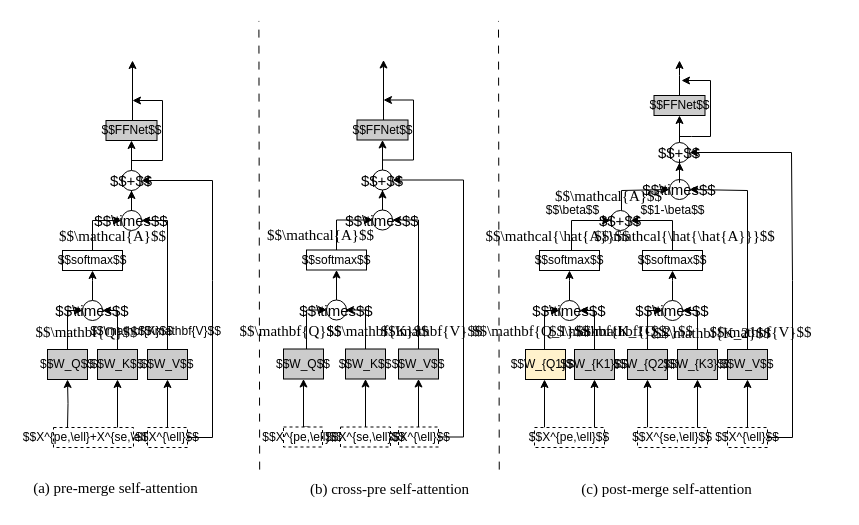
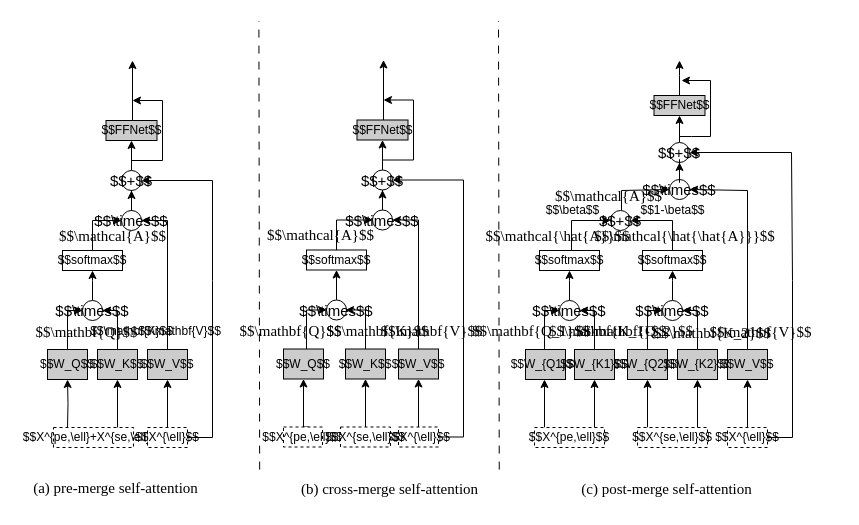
- <mxCell id="58" value="$$W_{Q1}$$" style="rounded=0;whiteSpace=wrap;html=1;fillColor=#fff2cc;movable=1;resizable=1;rotatable=1;deletable=1;editable=1;locked=0;connectable=1;" parent="32" vertex="1"><mxGeometry y="289" width="40" height="30" as="geometry" /></mxCell>
+ <mxCell id="58" value="$$W_{Q1}$$" style="rounded=0;whiteSpace=wrap;html=1;fillColor=#CCCCCC;movable=1;resizable=1;rotatable=1;deletable=1;editable=1;locked=0;connectable=1;" parent="32" vertex="1"><mxGeometry y="289" width="40" height="30" as="geometry" /></mxCell>
- <mxCell id="37" value="$$W_{K3}$$" style="rounded=0;whiteSpace=wrap;html=1;fillColor=#CCCCCC;movable=1;resizable=1;rotatable=1;deletable=1;editable=1;locked=0;connectable=1;" parent="32" vertex="1"><mxGeometry x="152" y="289" width="40" height="30" as="geometry" /></mxCell>
+ <mxCell id="37" value="$$W_{K2}$$" style="rounded=0;whiteSpace=wrap;html=1;fillColor=#CCCCCC;movable=1;resizable=1;rotatable=1;deletable=1;editable=1;locked=0;connectable=1;" parent="32" vertex="1"><mxGeometry x="152" y="289" width="40" height="30" as="geometry" /></mxCell>
- <mxCell id="6" value="&lt;font face=&quot;Times New Roman&quot; style=&quot;font-size: 15px;&quot;&gt;(b) cross-pre self-attention&lt;/font&gt;" style="text;html=1;align=center;verticalAlign=middle;resizable=1;points=[];autosize=1;strokeColor=none;fillColor=none;movable=1;rotatable=1;deletable=1;editable=1;locked=0;connectable=1;" parent="1" vertex="1"><mxGeometry x="289" y="473" width="200" height="30" as="geometry" /></mxCell>
+ <mxCell id="6" value="&lt;font face=&quot;Times New Roman&quot; style=&quot;font-size: 15px;&quot;&gt;(b) cross-merge self-attention&lt;/font&gt;" style="text;html=1;align=center;verticalAlign=middle;resizable=1;points=[];autosize=1;strokeColor=none;fillColor=none;movable=1;rotatable=1;deletable=1;editable=1;locked=0;connectable=1;" parent="1" vertex="1"><mxGeometry x="289" y="473" width="200" height="30" as="geometry" /></mxCell>
